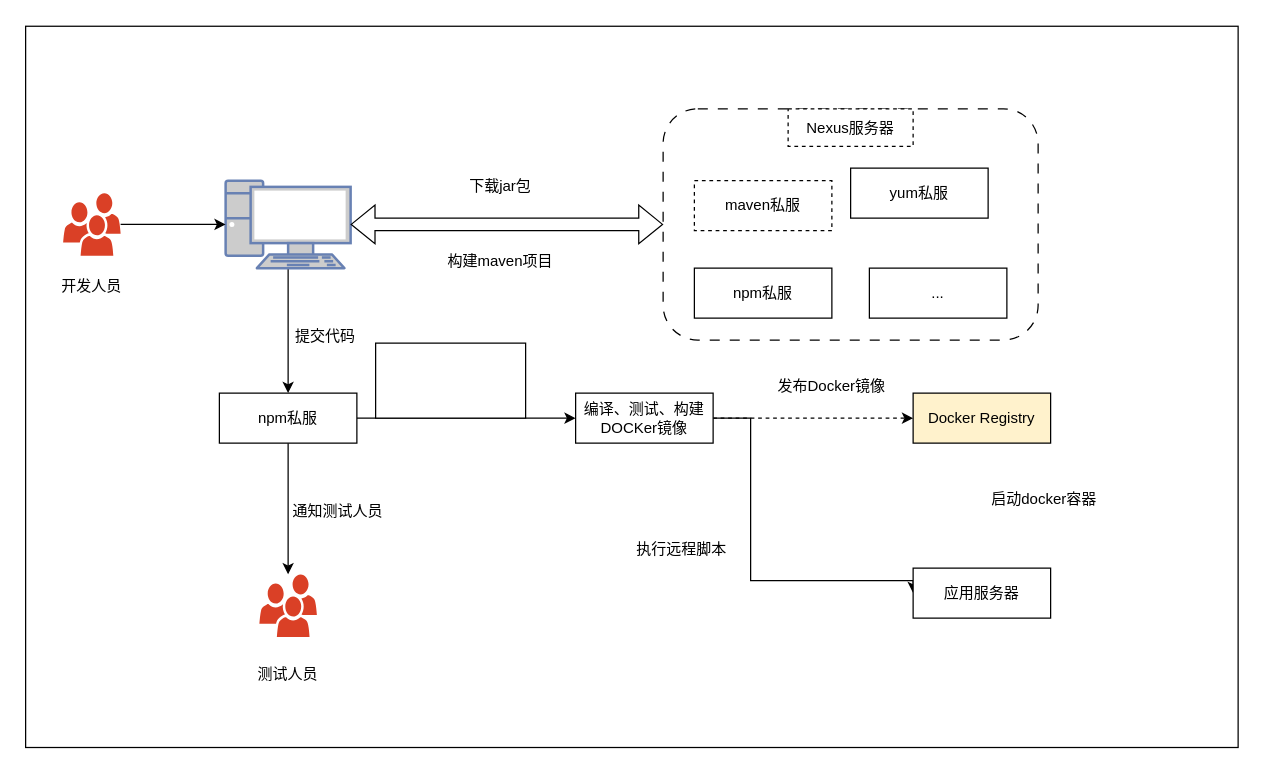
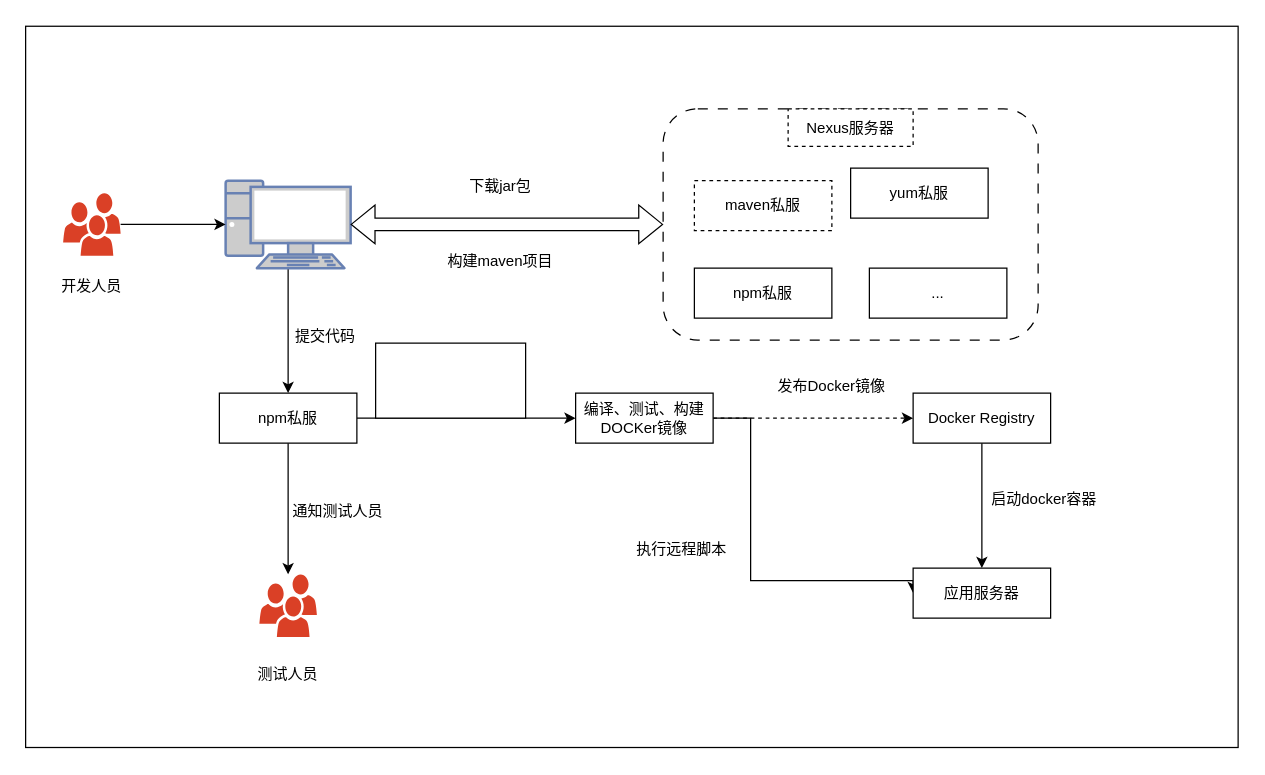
- <mxCell id="28" value="Docker Registry" style="rounded=0;whiteSpace=wrap;html=1;fillColor=#fff2cc;" vertex="1" parent="1"><mxGeometry x="730" y="314" width="110" height="40" as="geometry" /></mxCell>
+ <mxCell id="28" value="Docker Registry" style="rounded=0;whiteSpace=wrap;html=1;" vertex="1" parent="1"><mxGeometry x="730" y="314" width="110" height="40" as="geometry" /></mxCell>
+ <mxCell id="27" style="edgeStyle=orthogonalEdgeStyle;rounded=0;orthogonalLoop=1;jettySize=auto;html=1;entryX=0.5;entryY=0;entryDx=0;entryDy=0;" edge="1" parent="1" source="28" target="29"><mxGeometry relative="1" as="geometry" /></mxCell>
